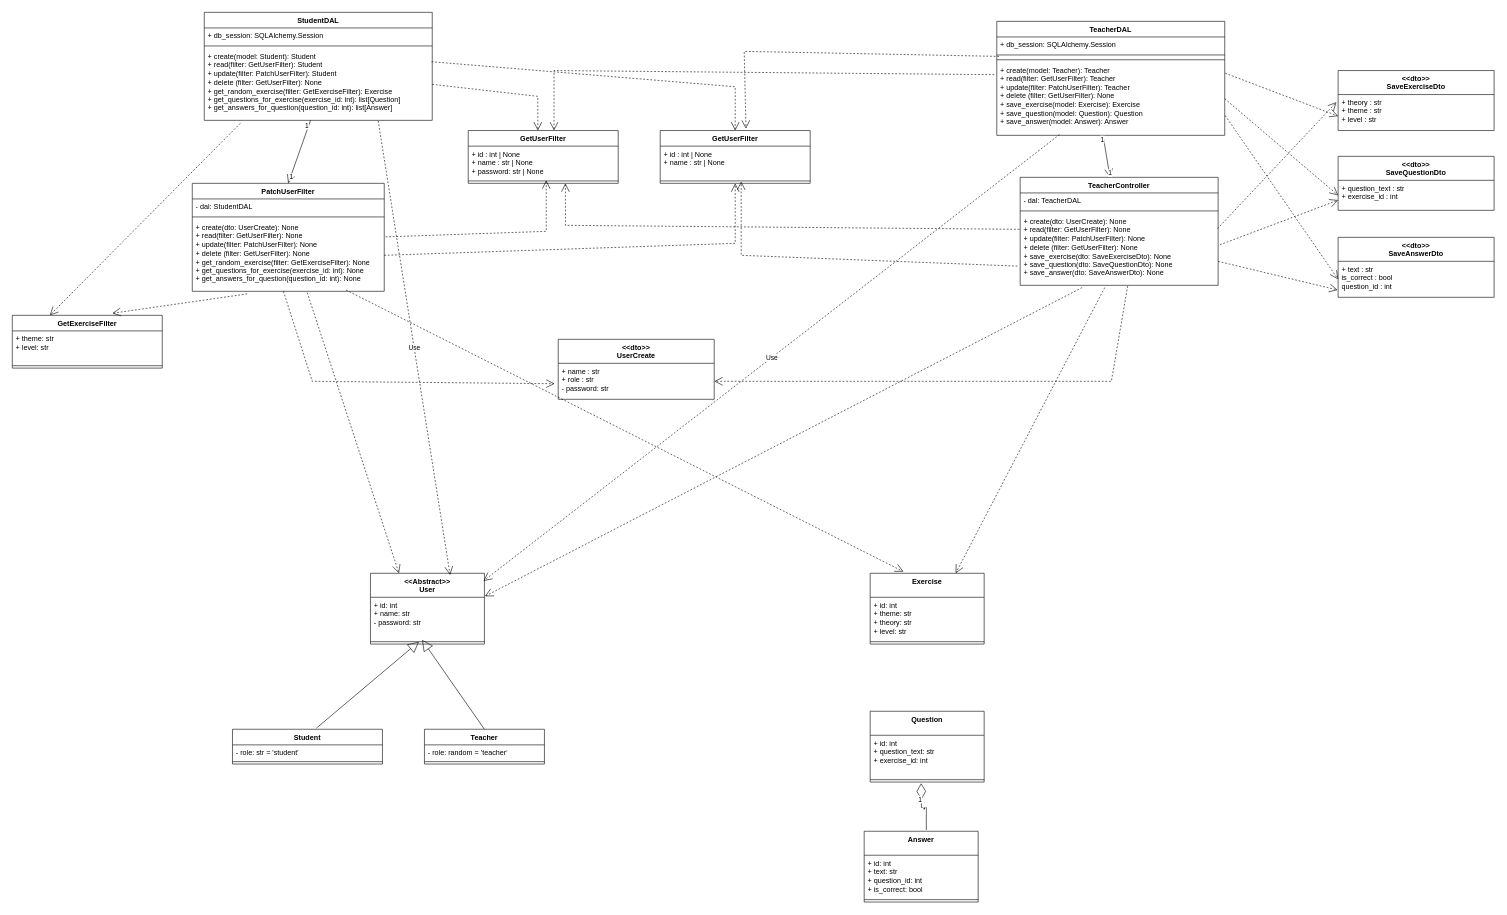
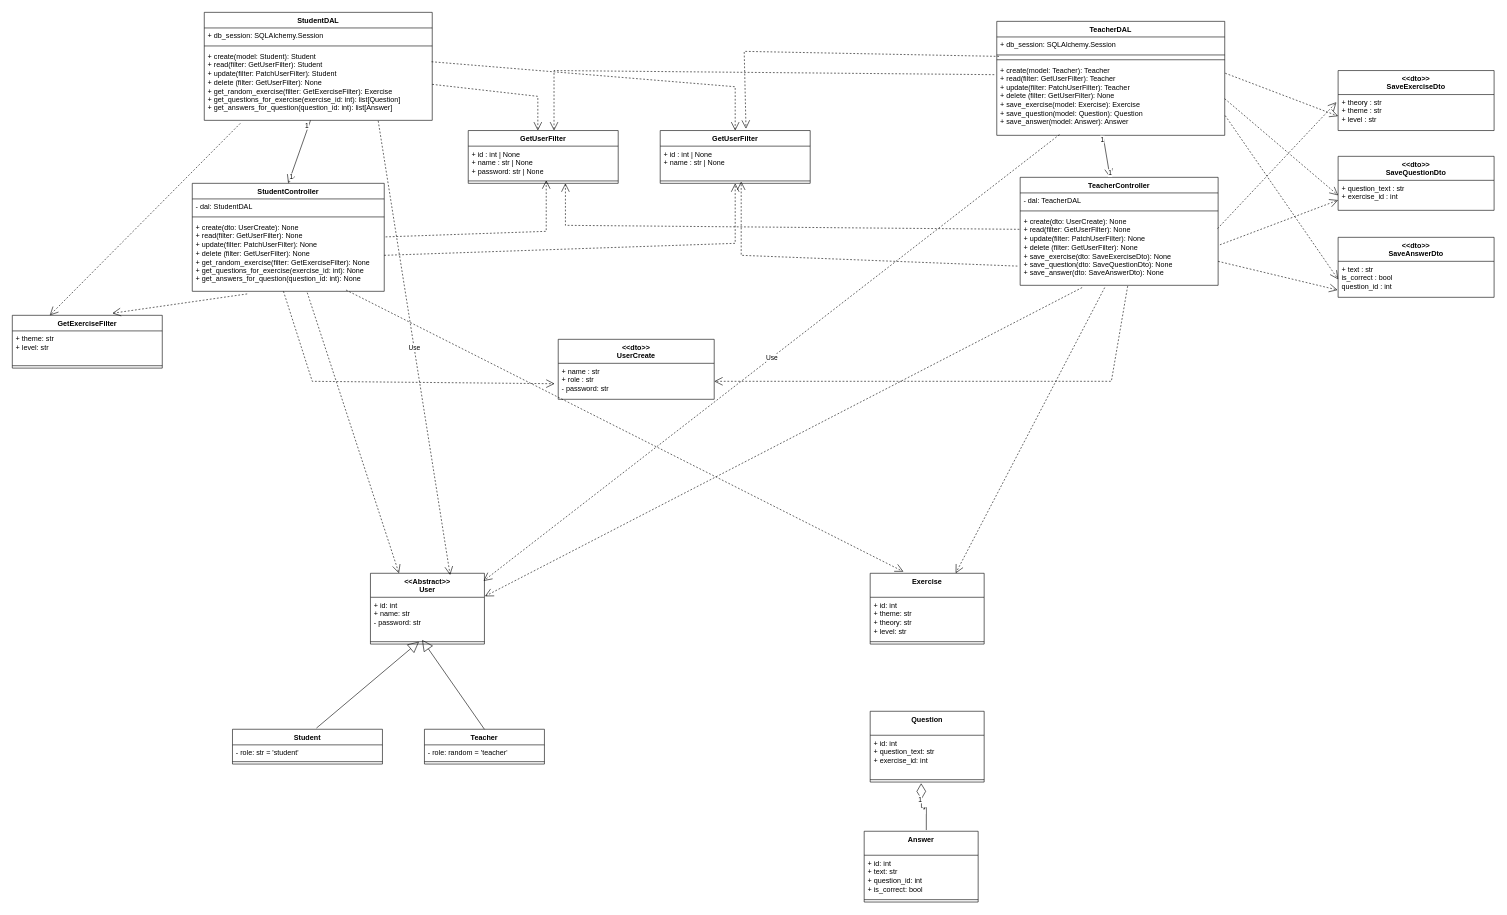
- <mxCell id="25" value="PatchUserFilter" style="swimlane;fontStyle=1;align=center;verticalAlign=top;childLayout=stackLayout;horizontal=1;startSize=26;horizontalStack=0;resizeParent=1;resizeParentMax=0;resizeLast=0;collapsible=1;marginBottom=0;whiteSpace=wrap;html=1;" parent="1" vertex="1"><mxGeometry x="320" y="305" width="320" height="180" as="geometry" /></mxCell>
+ <mxCell id="25" value="StudentController" style="swimlane;fontStyle=1;align=center;verticalAlign=top;childLayout=stackLayout;horizontal=1;startSize=26;horizontalStack=0;resizeParent=1;resizeParentMax=0;resizeLast=0;collapsible=1;marginBottom=0;whiteSpace=wrap;html=1;" parent="1" vertex="1"><mxGeometry x="320" y="305" width="320" height="180" as="geometry" /></mxCell>
